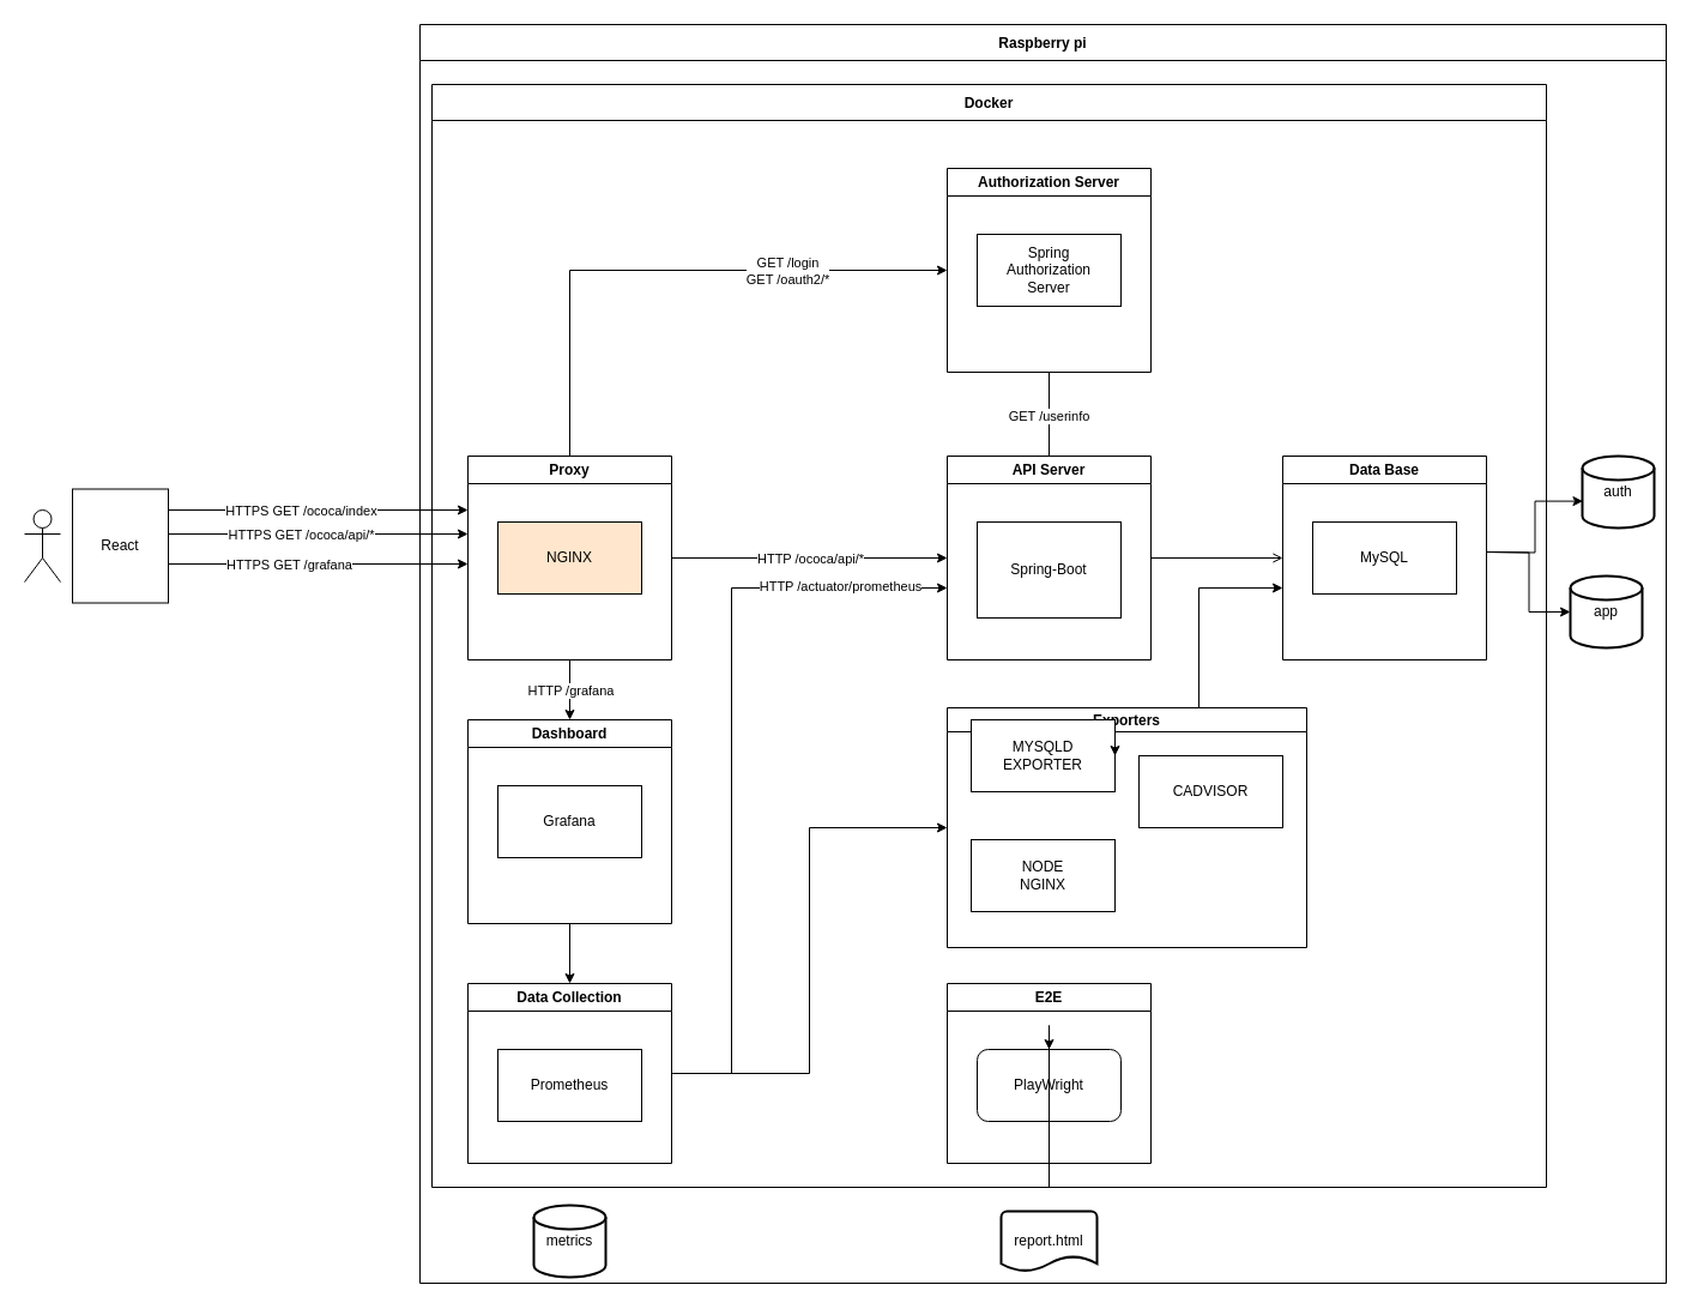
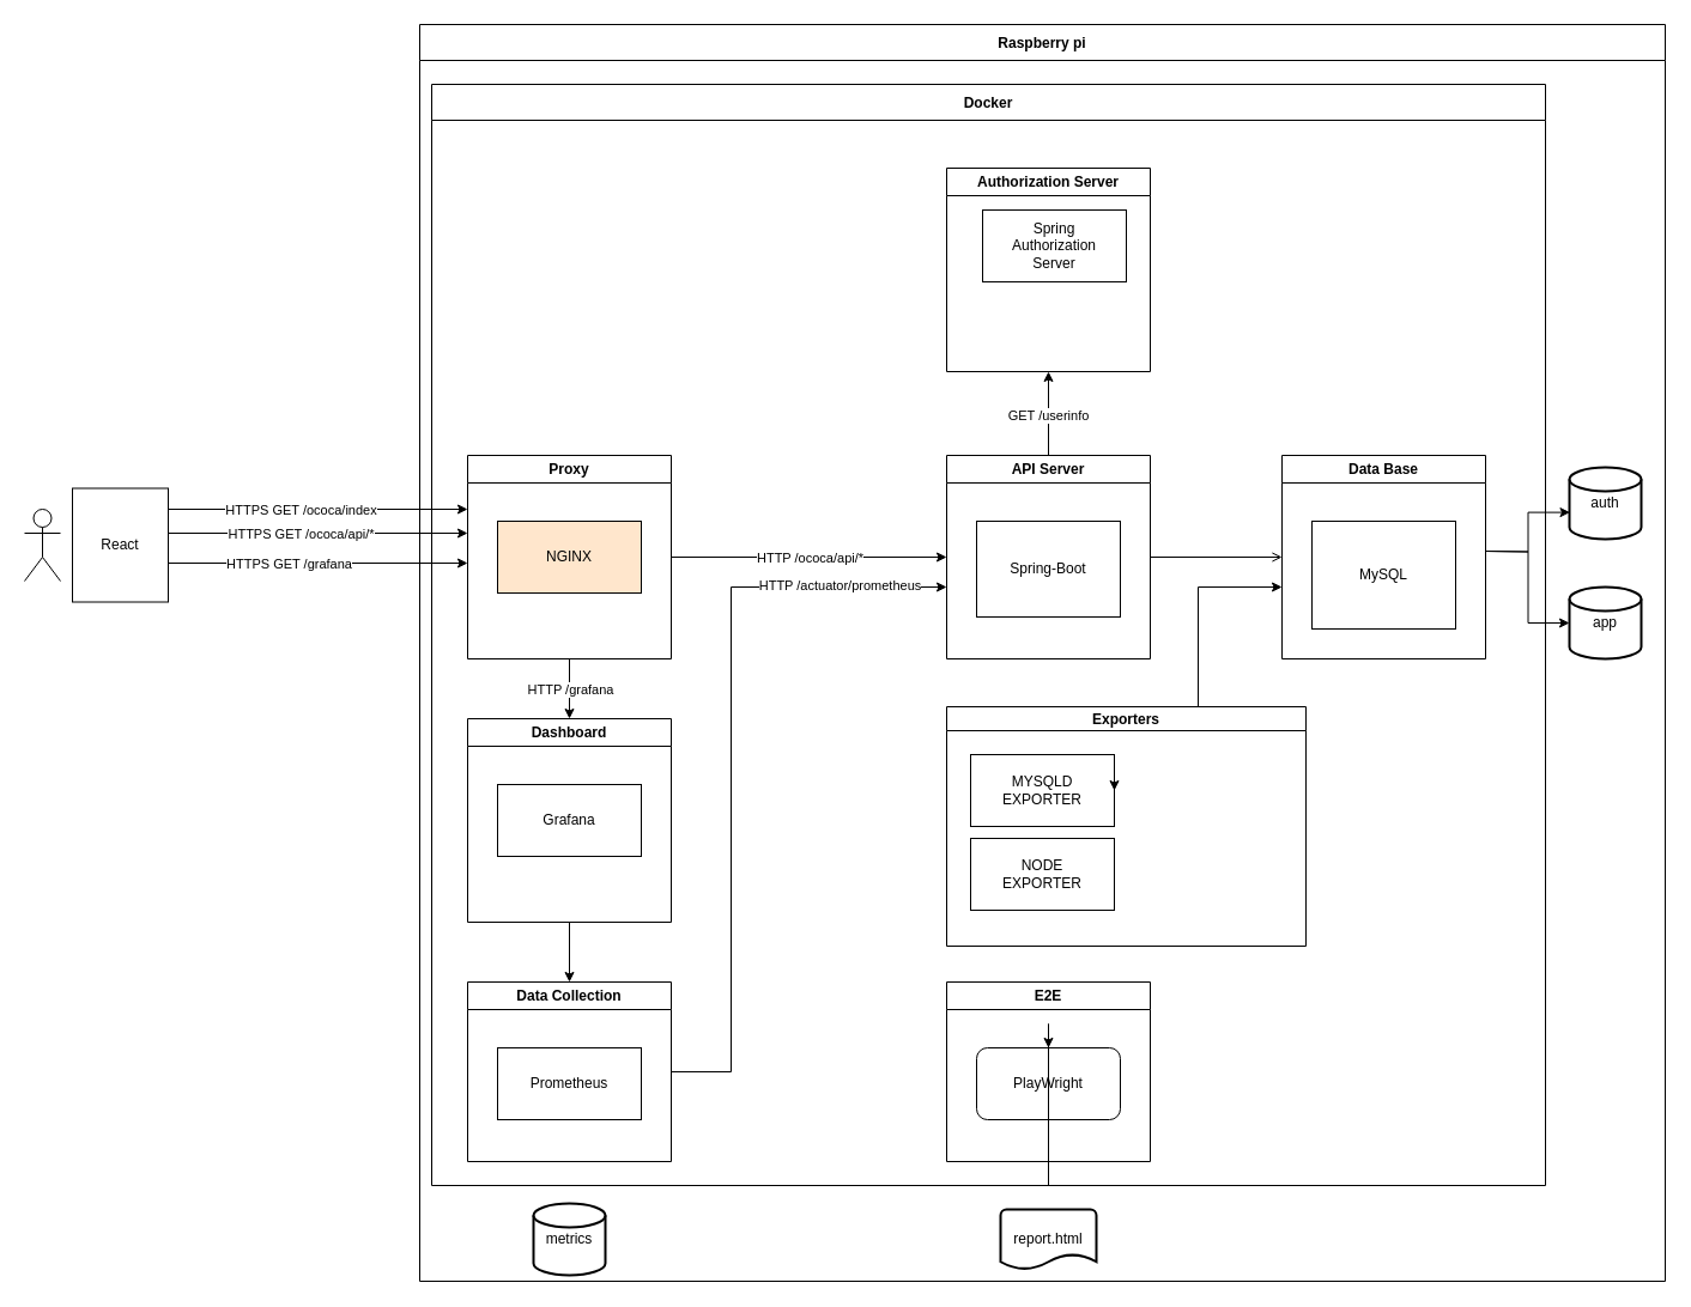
- <mxCell id="8" value="Spring&lt;div&gt;Authorization&lt;/div&gt;&lt;div&gt;Server&lt;/div&gt;" style="rounded=0;whiteSpace=wrap;html=1;verticalAlign=middle;" vertex="1" parent="7"><mxGeometry x="25" y="55" width="120" height="60" as="geometry" /></mxCell>
+ <mxCell id="8" value="Spring&lt;div&gt;Authorization&lt;/div&gt;&lt;div&gt;Server&lt;/div&gt;" style="rounded=0;whiteSpace=wrap;html=1;verticalAlign=middle;" vertex="1" parent="7"><mxGeometry x="30" y="35" width="120" height="60" as="geometry" /></mxCell>
- <mxCell id="10" style="edgeStyle=orthogonalEdgeStyle;rounded=0;orthogonalLoop=1;jettySize=auto;html=1;entryX=0;entryY=0.5;entryDx=0;entryDy=0;exitX=0.5;exitY=0;exitDx=0;exitDy=0;" edge="1" parent="6" source="12" target="7"><mxGeometry relative="1" as="geometry" /></mxCell>
- <mxCell id="11" value="GET /login&lt;div&gt;GET /oauth2/*&lt;/div&gt;" style="edgeLabel;html=1;align=center;verticalAlign=middle;resizable=0;points=[];" vertex="1" connectable="0" parent="10"><mxGeometry x="0.429" y="-2" relative="1" as="geometry"><mxPoint y="-2" as="offset" /></mxGeometry></mxCell>
- <mxCell id="21" style="edgeStyle=orthogonalEdgeStyle;rounded=0;orthogonalLoop=1;jettySize=auto;html=1;entryX=0.5;entryY=1;entryDx=0;entryDy=0;endArrow=none;" edge="1" parent="6" source="23" target="7"><mxGeometry relative="1" as="geometry" /></mxCell>
+ <mxCell id="21" style="edgeStyle=orthogonalEdgeStyle;rounded=0;orthogonalLoop=1;jettySize=auto;html=1;entryX=0.5;entryY=1;entryDx=0;entryDy=0;" edge="1" parent="6" source="23" target="7"><mxGeometry relative="1" as="geometry" /></mxCell>
- <mxCell id="44" value="auth" style="strokeWidth=2;html=1;shape=mxgraph.flowchart.database;whiteSpace=wrap;" vertex="1" parent="6"><mxGeometry x="970" y="360" width="60" height="60" as="geometry" /></mxCell>
+ <mxCell id="44" value="auth" style="strokeWidth=2;html=1;shape=mxgraph.flowchart.database;whiteSpace=wrap;" vertex="1" parent="6"><mxGeometry x="960" y="370" width="60" height="60" as="geometry" /></mxCell>
- <mxCell id="40" value="MySQL" style="rounded=0;whiteSpace=wrap;html=1;verticalAlign=middle;" vertex="1" parent="37"><mxGeometry x="735" y="365" width="120" height="60" as="geometry" /></mxCell>
+ <mxCell id="40" value="MySQL" style="rounded=0;whiteSpace=wrap;html=1;verticalAlign=middle;" vertex="1" parent="37"><mxGeometry x="735" y="365" width="120" height="90" as="geometry" /></mxCell>
- <mxCell id="43" value="app" style="strokeWidth=2;html=1;shape=mxgraph.flowchart.database;whiteSpace=wrap;" vertex="1" parent="6"><mxGeometry x="960" y="460" width="60" height="60" as="geometry" /></mxCell>
+ <mxCell id="43" value="app" style="strokeWidth=2;html=1;shape=mxgraph.flowchart.database;whiteSpace=wrap;" vertex="1" parent="6"><mxGeometry x="960" y="470" width="60" height="60" as="geometry" /></mxCell>
- <mxCell id="16" value="MYSQLD&lt;div&gt;EXPORTER&lt;/div&gt;" style="rounded=0;whiteSpace=wrap;html=1;" vertex="1" parent="15"><mxGeometry x="20" y="10" width="120" height="60" as="geometry" /></mxCell>
+ <mxCell id="16" value="MYSQLD&lt;div&gt;EXPORTER&lt;/div&gt;" style="rounded=0;whiteSpace=wrap;html=1;" vertex="1" parent="15"><mxGeometry x="20" y="40" width="120" height="60" as="geometry" /></mxCell>
- <mxCell id="18" value="CADVISOR" style="rounded=0;whiteSpace=wrap;html=1;" vertex="1" parent="15"><mxGeometry x="160" y="40" width="120" height="60" as="geometry" /></mxCell>
- <mxCell id="17" value="NODE&lt;div&gt;NGINX&lt;/div&gt;" style="rounded=0;whiteSpace=wrap;html=1;" vertex="1" parent="15"><mxGeometry x="20" y="110" width="120" height="60" as="geometry" /></mxCell>
+ <mxCell id="17" value="NODE&lt;div&gt;EXPORTER&lt;/div&gt;" style="rounded=0;whiteSpace=wrap;html=1;" vertex="1" parent="15"><mxGeometry x="20" y="110" width="120" height="60" as="geometry" /></mxCell>
- <mxCell id="9" style="edgeStyle=orthogonalEdgeStyle;rounded=0;orthogonalLoop=1;jettySize=auto;html=1;entryX=0;entryY=0.5;entryDx=0;entryDy=0;" edge="1" parent="6" source="38" target="15"><mxGeometry relative="1" as="geometry"><mxPoint x="360" y="655" as="targetPoint" /></mxGeometry></mxCell>
